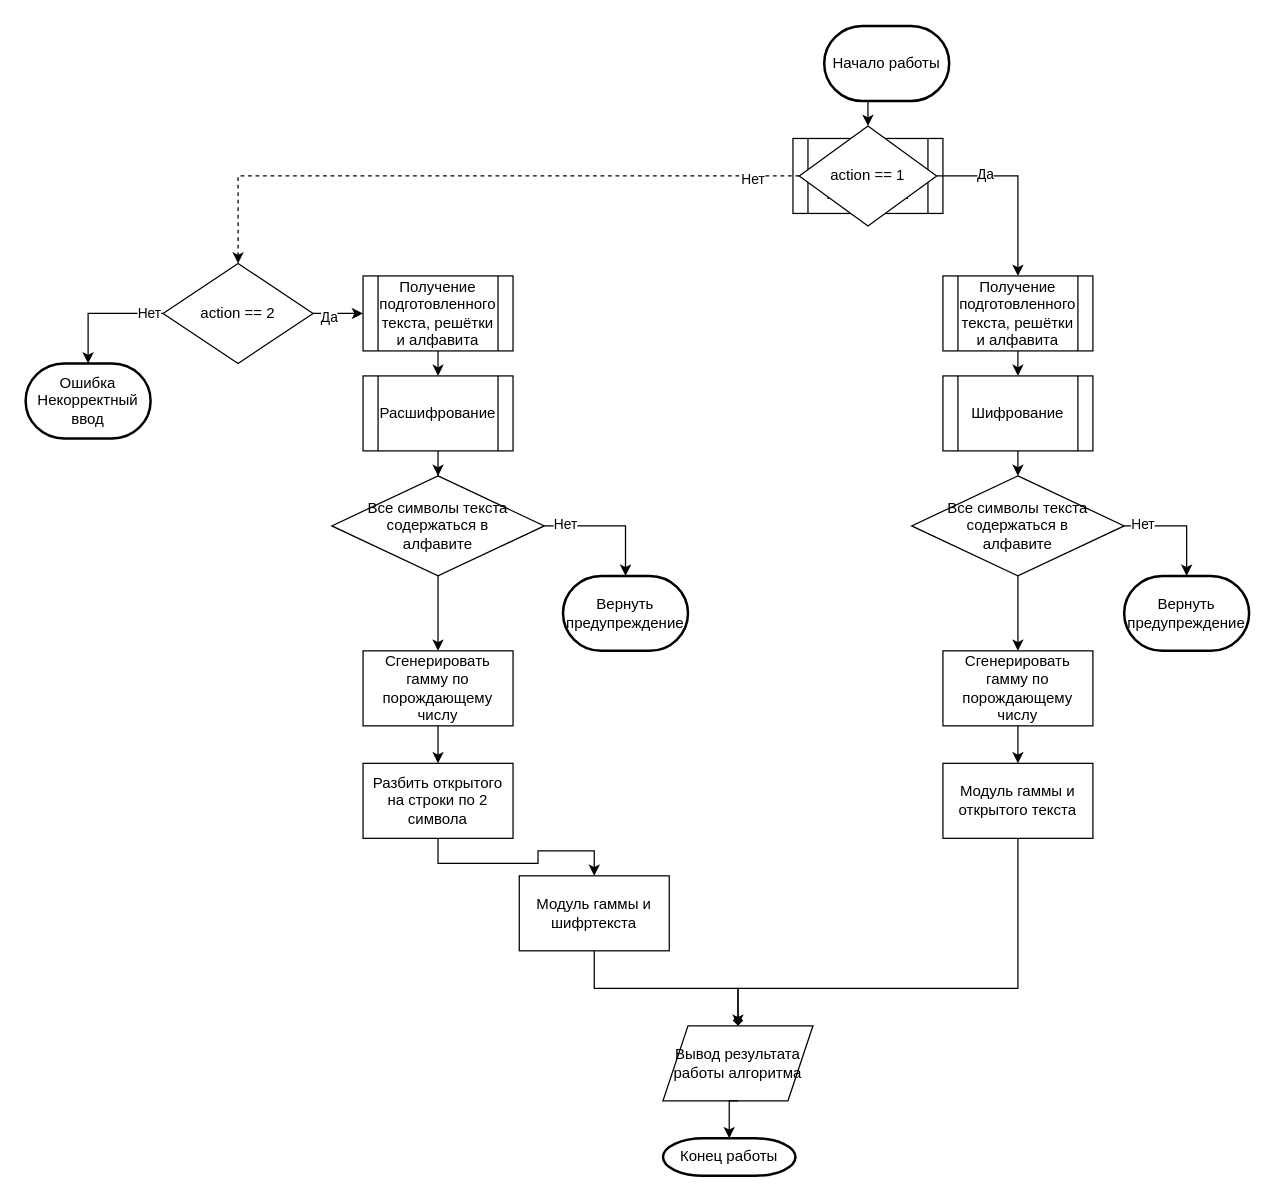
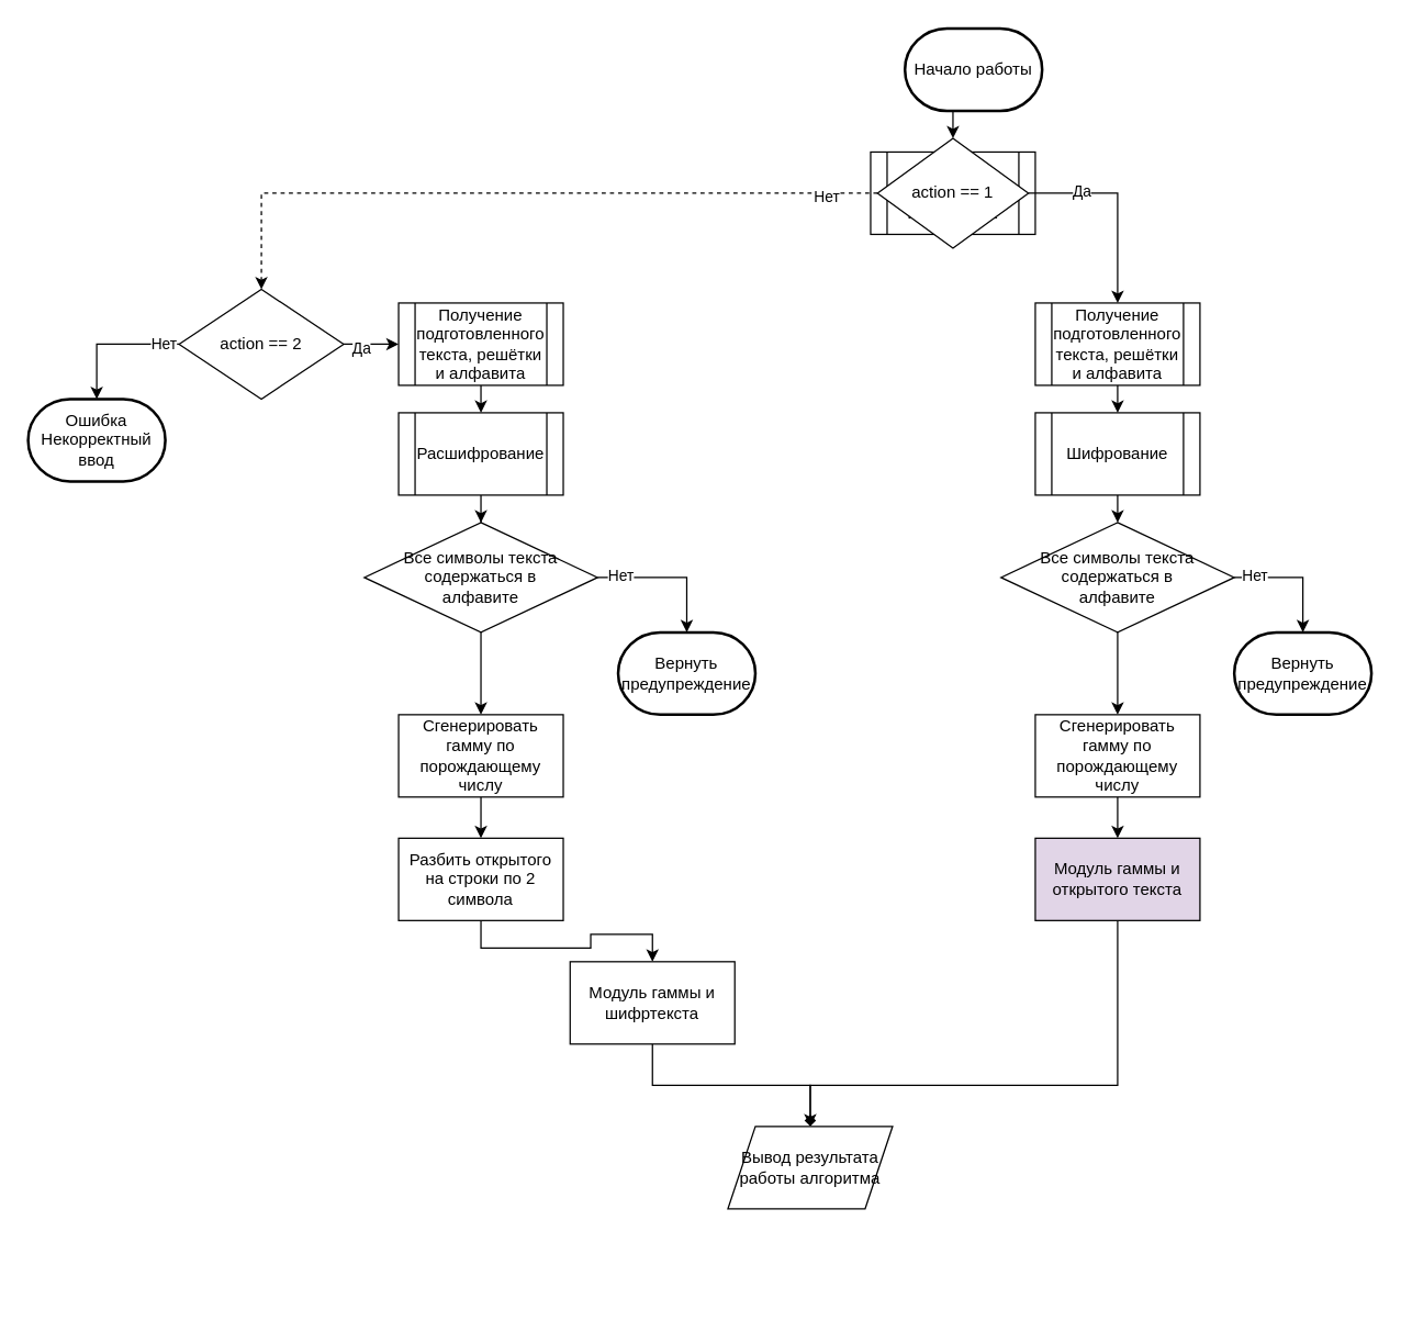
- <mxCell id="32" value="Модуль гаммы и открытого текста" style="rounded=0;whiteSpace=wrap;html=1;" vertex="1" parent="1"><mxGeometry x="754" y="610" width="120" height="60" as="geometry" /></mxCell>
+ <mxCell id="32" value="Модуль гаммы и открытого текста" style="rounded=0;whiteSpace=wrap;html=1;fillColor=#e1d5e7;" vertex="1" parent="1"><mxGeometry x="754" y="610" width="120" height="60" as="geometry" /></mxCell>
- <mxCell id="46" style="edgeStyle=orthogonalEdgeStyle;rounded=0;orthogonalLoop=1;jettySize=auto;html=1;exitX=0.5;exitY=1;exitDx=0;exitDy=0;entryX=0.5;entryY=0;entryDx=0;entryDy=0;entryPerimeter=0;" edge="1" parent="1" source="44" target="45"><mxGeometry relative="1" as="geometry" /></mxCell>
- <mxCell id="45" value="Конец работы" style="strokeWidth=2;html=1;shape=mxgraph.flowchart.terminator;whiteSpace=wrap;" vertex="1" parent="1"><mxGeometry x="530" y="910" width="106" height="30" as="geometry" /></mxCell>
